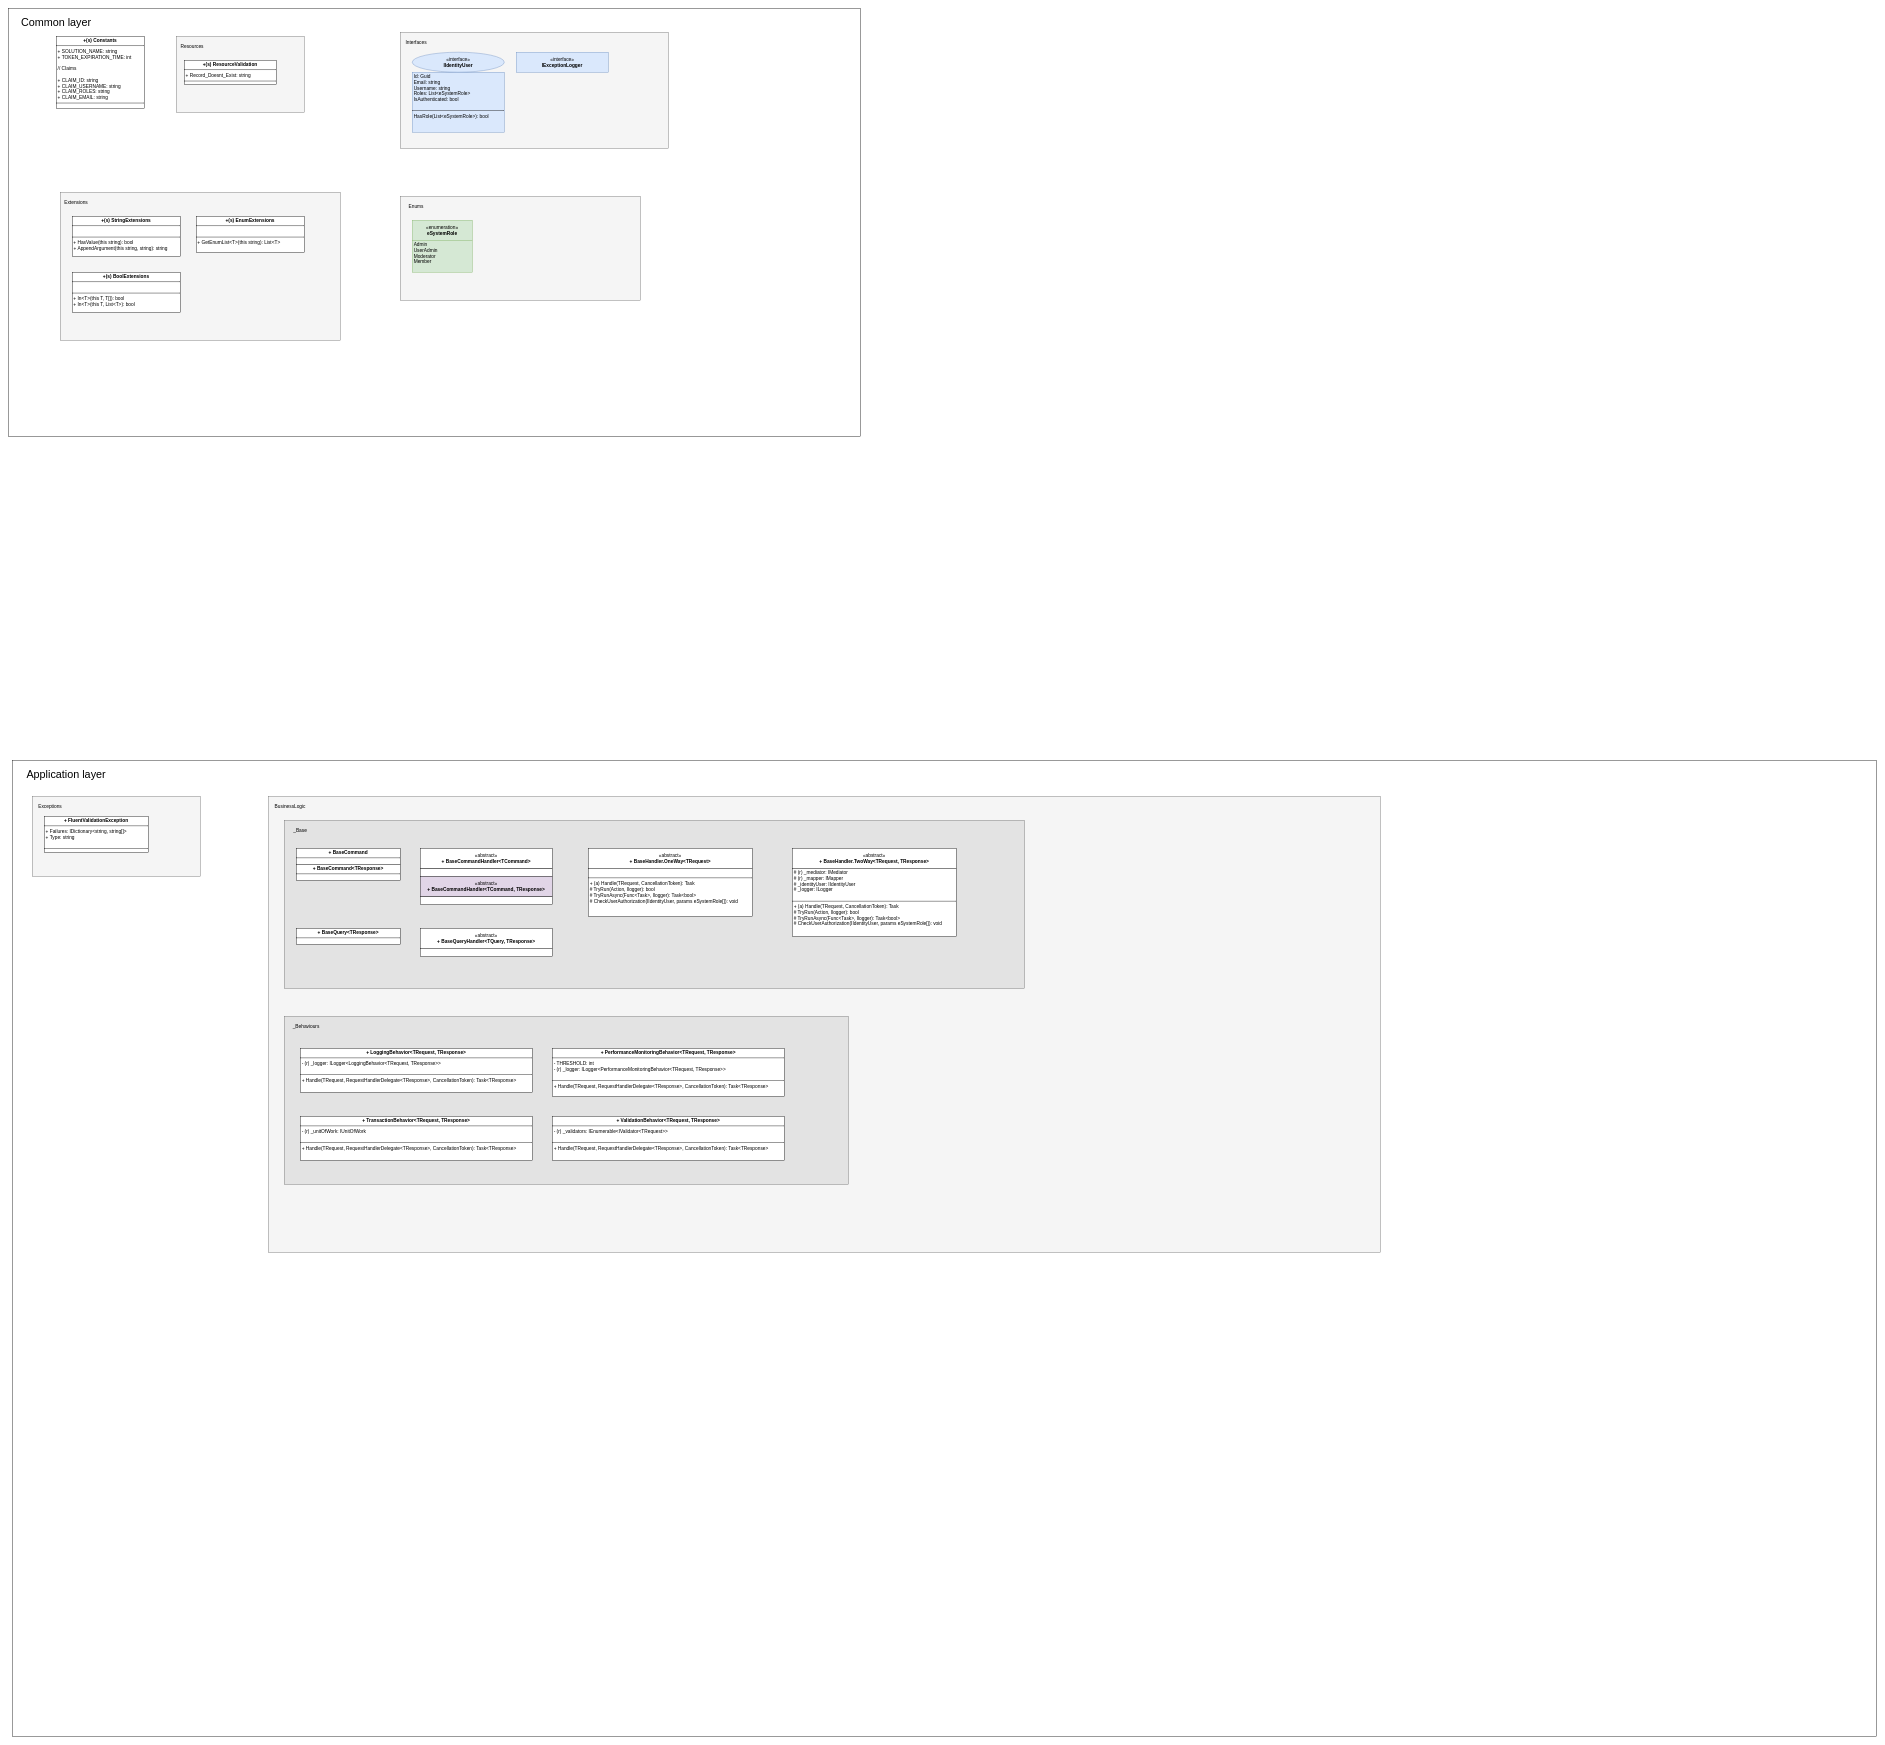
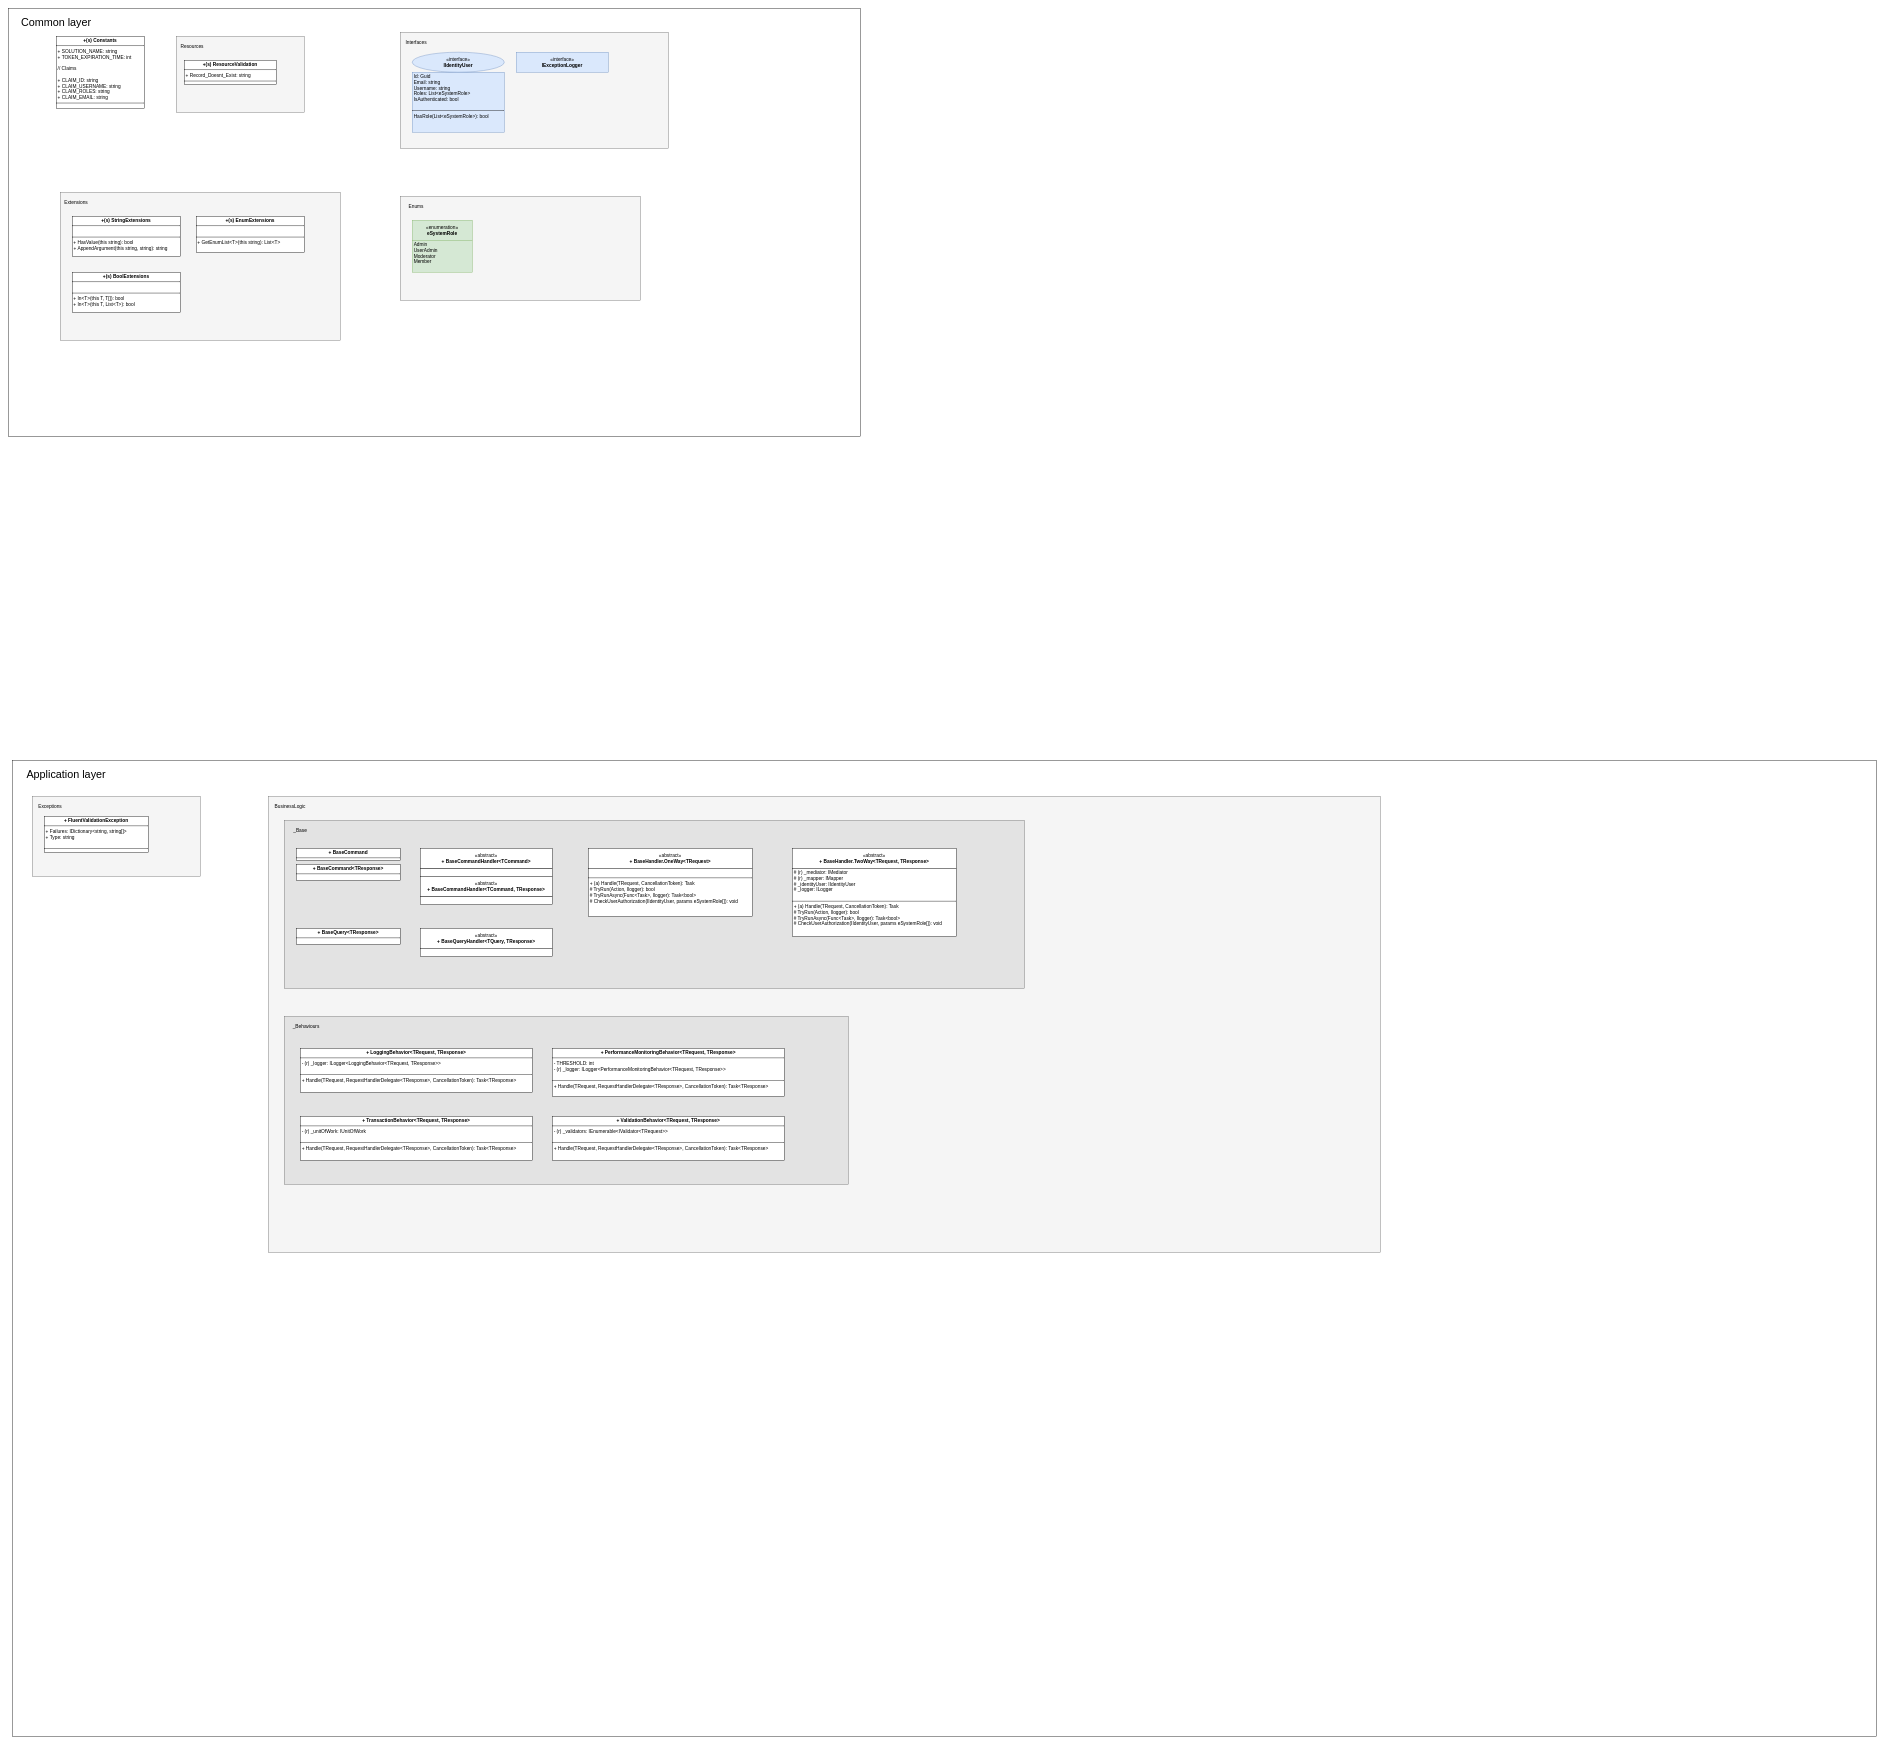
- <mxCell id="37" value="&lt;p style=&quot;margin:0px;margin-top:4px;text-align:center;&quot;&gt;&lt;b&gt;+ BaseCommand&lt;/b&gt;&lt;/p&gt;&lt;hr size=&quot;1&quot; style=&quot;border-style:solid;&quot;&gt;&lt;p style=&quot;margin:0px;margin-left:4px;&quot;&gt;&lt;br&gt;&lt;/p&gt;&lt;p style=&quot;margin:0px;margin-left:4px;&quot;&gt;&lt;br&gt;&lt;/p&gt;&lt;hr size=&quot;1&quot; style=&quot;border-style:solid;&quot;&gt;&lt;p style=&quot;margin:0px;margin-left:4px;&quot;&gt;&lt;br&gt;&lt;/p&gt;" style="verticalAlign=top;align=left;overflow=fill;html=1;whiteSpace=wrap;" vertex="1" parent="21"><mxGeometry x="740" y="2120" width="260" height="40" as="geometry" /></mxCell>
+ <mxCell id="37" value="&lt;p style=&quot;margin:0px;margin-top:4px;text-align:center;&quot;&gt;&lt;b&gt;+ BaseCommand&lt;/b&gt;&lt;/p&gt;&lt;hr size=&quot;1&quot; style=&quot;border-style:solid;&quot;&gt;&lt;p style=&quot;margin:0px;margin-left:4px;&quot;&gt;&lt;br&gt;&lt;/p&gt;&lt;p style=&quot;margin:0px;margin-left:4px;&quot;&gt;&lt;br&gt;&lt;/p&gt;&lt;hr size=&quot;1&quot; style=&quot;border-style:solid;&quot;&gt;&lt;p style=&quot;margin:0px;margin-left:4px;&quot;&gt;&lt;br&gt;&lt;/p&gt;" style="verticalAlign=top;align=left;overflow=fill;html=1;whiteSpace=wrap;" vertex="1" parent="21"><mxGeometry x="740" y="2120" width="260" height="30" as="geometry" /></mxCell>
- <mxCell id="42" value="«abstract»&lt;br&gt;&lt;b&gt;+ BaseCommandHandler&amp;lt;TCommand, TResponse&amp;gt;&lt;/b&gt;" style="html=1;whiteSpace=wrap;fillColor=#e1d5e7;" vertex="1" parent="21"><mxGeometry x="1050" y="2190" width="330" height="50" as="geometry" /></mxCell>
+ <mxCell id="42" value="«abstract»&lt;br&gt;&lt;b&gt;+ BaseCommandHandler&amp;lt;TCommand, TResponse&amp;gt;&lt;/b&gt;" style="html=1;whiteSpace=wrap;" vertex="1" parent="21"><mxGeometry x="1050" y="2190" width="330" height="50" as="geometry" /></mxCell>
